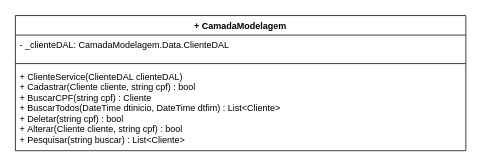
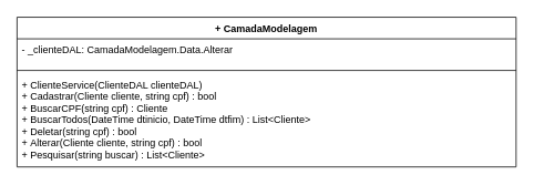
- <mxCell id="3" value="- _clienteDAL: CamadaModelagem.Data.ClienteDAL" style="text;strokeColor=none;fillColor=none;align=left;verticalAlign=top;spacingLeft=4;spacingRight=4;overflow=hidden;rotatable=0;points=[[0,0.5],[1,0.5]];portConstraint=eastwest;" vertex="1" parent="2"><mxGeometry y="26" width="600" height="34" as="geometry" /></mxCell>
+ <mxCell id="3" value="- _clienteDAL: CamadaModelagem.Data.Alterar" style="text;strokeColor=none;fillColor=none;align=left;verticalAlign=top;spacingLeft=4;spacingRight=4;overflow=hidden;rotatable=0;points=[[0,0.5],[1,0.5]];portConstraint=eastwest;" vertex="1" parent="2"><mxGeometry y="26" width="600" height="34" as="geometry" /></mxCell>
